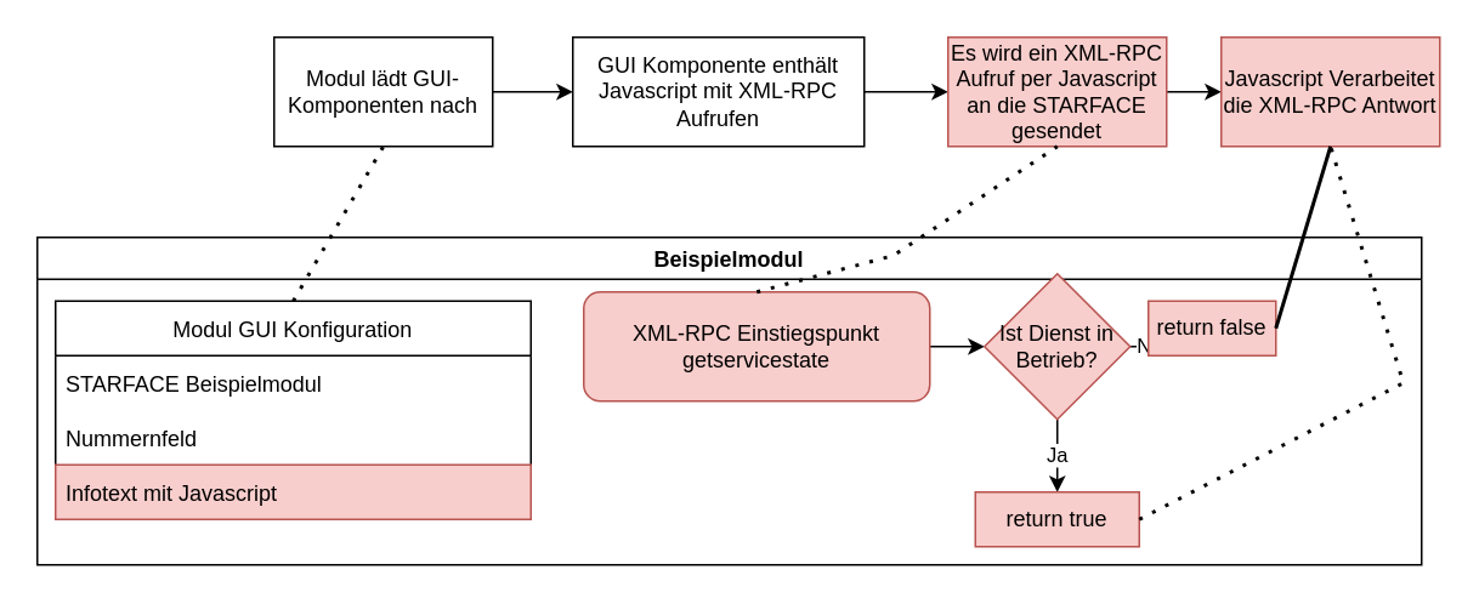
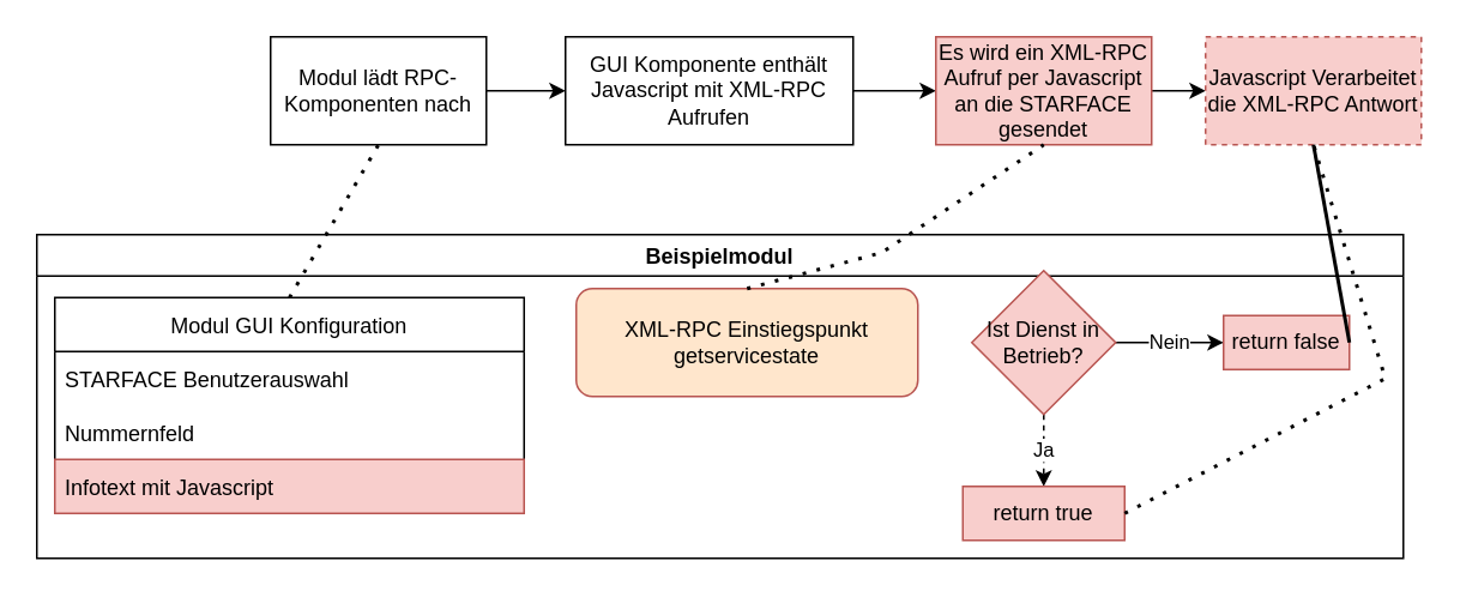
- <mxCell id="3" value="Modul lädt GUI-Komponenten nach&lt;br&gt;" style="rounded=0;whiteSpace=wrap;html=1;" vertex="1" parent="1"><mxGeometry x="150" y="20" width="120" height="60" as="geometry" /></mxCell>
+ <mxCell id="3" value="Modul lädt RPC-Komponenten nach&lt;br&gt;" style="rounded=0;whiteSpace=wrap;html=1;" vertex="1" parent="1"><mxGeometry x="150" y="20" width="120" height="60" as="geometry" /></mxCell>
- <mxCell id="21" value="Javascript Verarbeitet die XML-RPC Antwort" style="rounded=0;whiteSpace=wrap;html=1;fillColor=#f8cecc;strokeColor=#b85450;" vertex="1" parent="1"><mxGeometry x="670" y="20" width="120" height="60" as="geometry" /></mxCell>
+ <mxCell id="21" value="Javascript Verarbeitet die XML-RPC Antwort" style="rounded=0;whiteSpace=wrap;html=1;fillColor=#f8cecc;strokeColor=#b85450;dashed=1;" vertex="1" parent="1"><mxGeometry x="670" y="20" width="120" height="60" as="geometry" /></mxCell>
- <mxCell id="13" value="return false" style="whiteSpace=wrap;html=1;fillColor=#f8cecc;strokeColor=#b85450;" vertex="1" parent="6"><mxGeometry x="610" y="35" width="70" height="30" as="geometry" /></mxCell>
+ <mxCell id="13" value="return false" style="whiteSpace=wrap;html=1;fillColor=#f8cecc;strokeColor=#b85450;" vertex="1" parent="6"><mxGeometry x="660" y="45" width="70" height="30" as="geometry" /></mxCell>
- <mxCell id="8" value="XML-RPC Einstiegspunkt&lt;br&gt;getservicestate" style="rounded=1;whiteSpace=wrap;html=1;fillColor=#f8cecc;strokeColor=#b85450;" vertex="1" parent="6"><mxGeometry x="300" y="30" width="190" height="60" as="geometry" /></mxCell>
+ <mxCell id="8" value="XML-RPC Einstiegspunkt&lt;br&gt;getservicestate" style="rounded=1;whiteSpace=wrap;html=1;fillColor=#ffe6cc;strokeColor=#b85450;" vertex="1" parent="6"><mxGeometry x="300" y="30" width="190" height="60" as="geometry" /></mxCell>
- <mxCell id="7" value="" style="edgeStyle=orthogonalEdgeStyle;rounded=0;orthogonalLoop=1;jettySize=auto;html=1;" edge="1" parent="6" source="8" target="11"><mxGeometry relative="1" as="geometry" /></mxCell>
- <mxCell id="15" value="STARFACE Beispielmodul" style="text;strokeColor=none;fillColor=none;align=left;verticalAlign=middle;spacingLeft=4;spacingRight=4;overflow=hidden;points=[[0,0.5],[1,0.5]];portConstraint=eastwest;rotatable=0;" vertex="1" parent="14"><mxGeometry y="30" width="261" height="30" as="geometry" /></mxCell>
+ <mxCell id="15" value="STARFACE Benutzerauswahl" style="text;strokeColor=none;fillColor=none;align=left;verticalAlign=middle;spacingLeft=4;spacingRight=4;overflow=hidden;points=[[0,0.5],[1,0.5]];portConstraint=eastwest;rotatable=0;" vertex="1" parent="14"><mxGeometry y="30" width="261" height="30" as="geometry" /></mxCell>
- <mxCell id="9" value="Ja" style="edgeStyle=orthogonalEdgeStyle;rounded=0;orthogonalLoop=1;jettySize=auto;html=1;" edge="1" parent="6" source="11" target="12"><mxGeometry relative="1" as="geometry" /></mxCell>
+ <mxCell id="9" value="Ja" style="edgeStyle=orthogonalEdgeStyle;rounded=0;orthogonalLoop=1;jettySize=auto;html=1;dashed=1;" edge="1" parent="6" source="11" target="12"><mxGeometry relative="1" as="geometry" /></mxCell>
